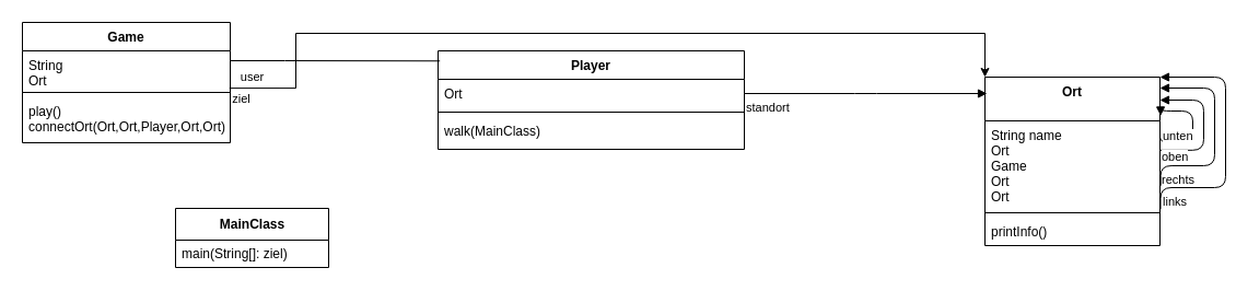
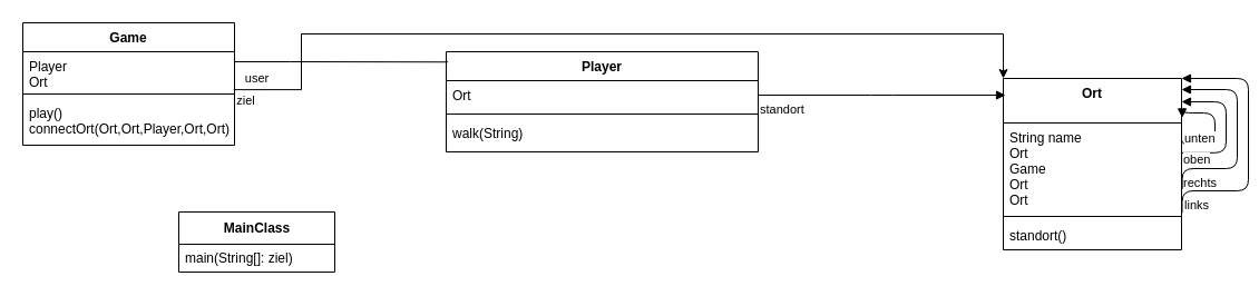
- <mxCell id="18" value="String&#10;Ort" style="text;strokeColor=none;fillColor=none;align=left;verticalAlign=top;spacingLeft=4;spacingRight=4;overflow=hidden;rotatable=0;points=[[0,0.5],[1,0.5]];portConstraint=eastwest;" parent="17" vertex="1"><mxGeometry y="26" width="190" height="34" as="geometry" /></mxCell>
+ <mxCell id="18" value="Player&#10;Ort" style="text;strokeColor=none;fillColor=none;align=left;verticalAlign=top;spacingLeft=4;spacingRight=4;overflow=hidden;rotatable=0;points=[[0,0.5],[1,0.5]];portConstraint=eastwest;" parent="17" vertex="1"><mxGeometry y="26" width="190" height="34" as="geometry" /></mxCell>
- <mxCell id="5" value="walk(MainClass)" style="text;strokeColor=none;fillColor=none;align=left;verticalAlign=top;spacingLeft=4;spacingRight=4;overflow=hidden;rotatable=0;points=[[0,0.5],[1,0.5]];portConstraint=eastwest;" parent="2" vertex="1"><mxGeometry y="60" width="280" height="30" as="geometry" /></mxCell>
+ <mxCell id="5" value="walk(String)" style="text;strokeColor=none;fillColor=none;align=left;verticalAlign=top;spacingLeft=4;spacingRight=4;overflow=hidden;rotatable=0;points=[[0,0.5],[1,0.5]];portConstraint=eastwest;" parent="2" vertex="1"><mxGeometry y="60" width="280" height="30" as="geometry" /></mxCell>
- <mxCell id="9" value="printInfo()" style="text;strokeColor=none;fillColor=none;align=left;verticalAlign=top;spacingLeft=4;spacingRight=4;overflow=hidden;rotatable=0;points=[[0,0.5],[1,0.5]];portConstraint=eastwest;" parent="6" vertex="1"><mxGeometry y="128" width="160" height="26" as="geometry" /></mxCell>
+ <mxCell id="9" value="standort()" style="text;strokeColor=none;fillColor=none;align=left;verticalAlign=top;spacingLeft=4;spacingRight=4;overflow=hidden;rotatable=0;points=[[0,0.5],[1,0.5]];portConstraint=eastwest;" parent="6" vertex="1"><mxGeometry y="128" width="160" height="26" as="geometry" /></mxCell>
